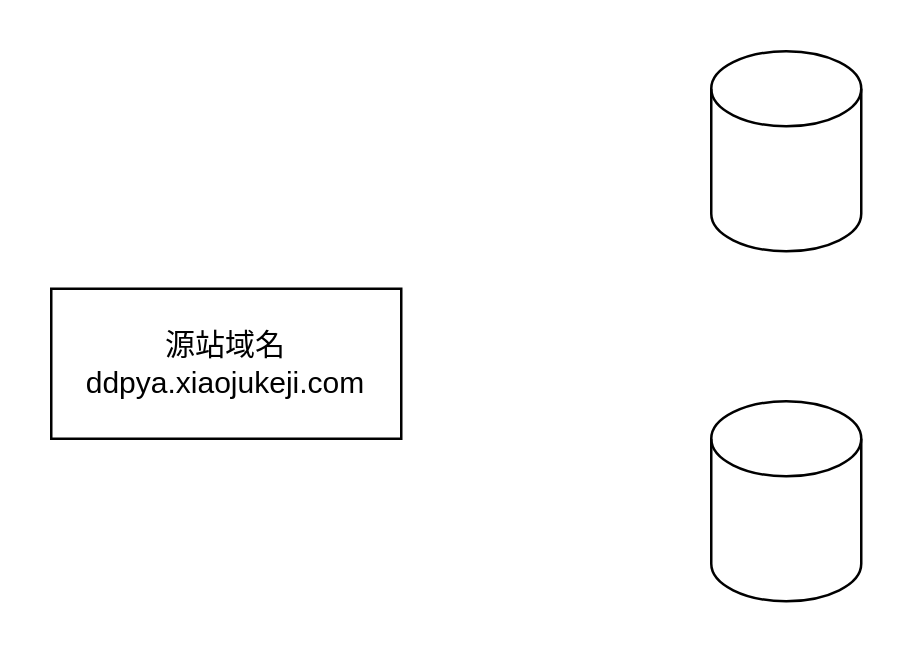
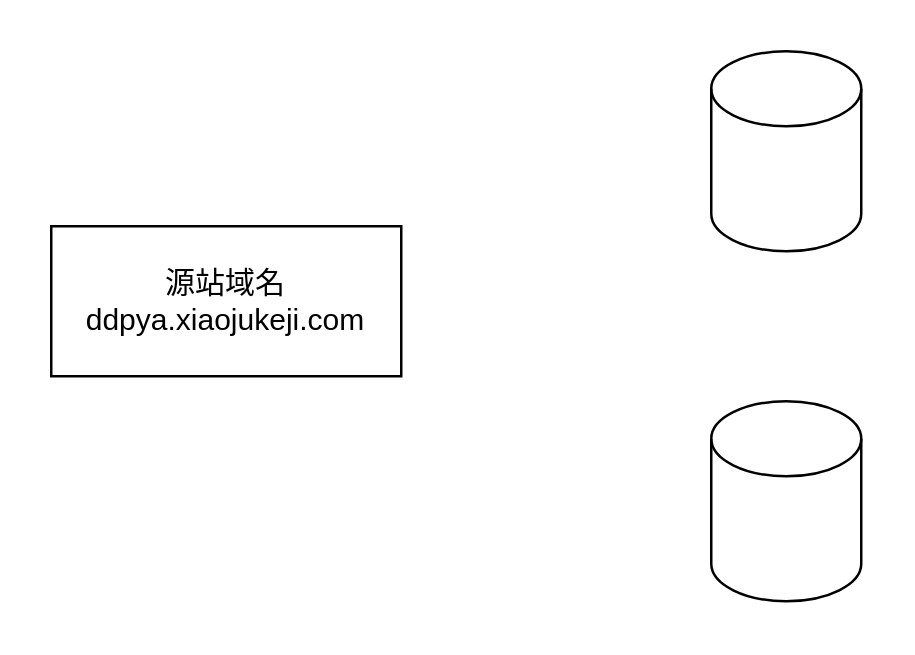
- <mxCell id="2" value="源站域名&lt;br&gt;ddpya.xiaojukeji.com" style="rounded=0;whiteSpace=wrap;html=1;" vertex="1" parent="1"><mxGeometry x="20" y="115" width="140" height="60" as="geometry" /></mxCell>
+ <mxCell id="2" value="源站域名&lt;br&gt;ddpya.xiaojukeji.com" style="rounded=0;whiteSpace=wrap;html=1;" vertex="1" parent="1"><mxGeometry x="20" y="90" width="140" height="60" as="geometry" /></mxCell>
